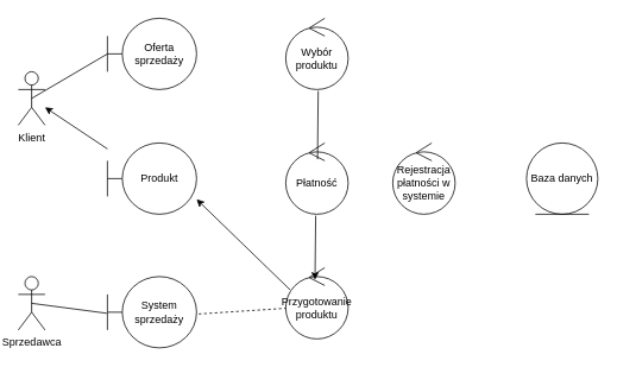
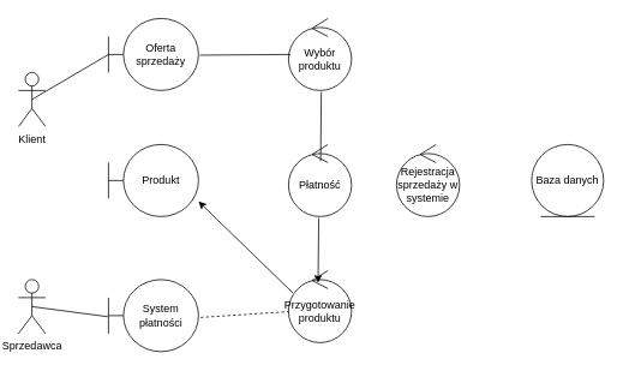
+ <mxCell id="12" value="" style="endArrow=none;html=1;rounded=0;entryX=1.016;entryY=0.51;entryDx=0;entryDy=0;entryPerimeter=0;exitX=0.029;exitY=0.5;exitDx=0;exitDy=0;exitPerimeter=0;" edge="1" parent="1" source="7" target="4"><mxGeometry width="50" height="50" relative="1" as="geometry"><mxPoint x="300" y="61" as="sourcePoint" /><mxPoint x="390" y="280" as="targetPoint" /></mxGeometry></mxCell>
- <mxCell id="17" value="" style="endArrow=classic;html=1;rounded=0;" edge="1" parent="1" source="10" target="2"><mxGeometry width="50" height="50" relative="1" as="geometry"><mxPoint x="340" y="230" as="sourcePoint" /><mxPoint x="390" y="180" as="targetPoint" /></mxGeometry></mxCell>
- <mxCell id="14" value="Rejestracja&lt;div&gt;płatności w systemie&lt;/div&gt;" style="ellipse;shape=umlControl;whiteSpace=wrap;html=1;" vertex="1" parent="1"><mxGeometry x="440" y="160" width="70" height="80" as="geometry" /></mxCell>
+ <mxCell id="14" value="Rejestracja&lt;div&gt;sprzedaży w systemie&lt;/div&gt;" style="ellipse;shape=umlControl;whiteSpace=wrap;html=1;" vertex="1" parent="1"><mxGeometry x="440" y="160" width="70" height="80" as="geometry" /></mxCell>
- <mxCell id="5" value="System sprzedaży" style="shape=umlBoundary;whiteSpace=wrap;html=1;" vertex="1" parent="1"><mxGeometry x="120" y="310" width="100" height="80" as="geometry" /></mxCell>
+ <mxCell id="5" value="System płatności" style="shape=umlBoundary;whiteSpace=wrap;html=1;" vertex="1" parent="1"><mxGeometry x="120" y="310" width="100" height="80" as="geometry" /></mxCell>
